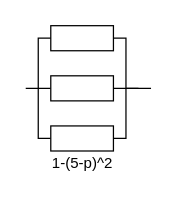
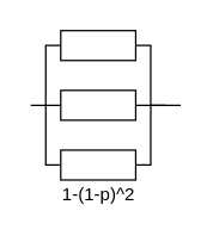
- <mxCell id="10" value="1-(5-p)^2" style="text;html=1;align=center;verticalAlign=middle;resizable=0;points=[];autosize=1;" vertex="1" parent="1"><mxGeometry x="35" y="120" width="60" height="20" as="geometry" /></mxCell>
+ <mxCell id="10" value="1-(1-p)^2" style="text;html=1;align=center;verticalAlign=middle;resizable=0;points=[];autosize=1;" vertex="1" parent="1"><mxGeometry x="35" y="120" width="60" height="20" as="geometry" /></mxCell>
